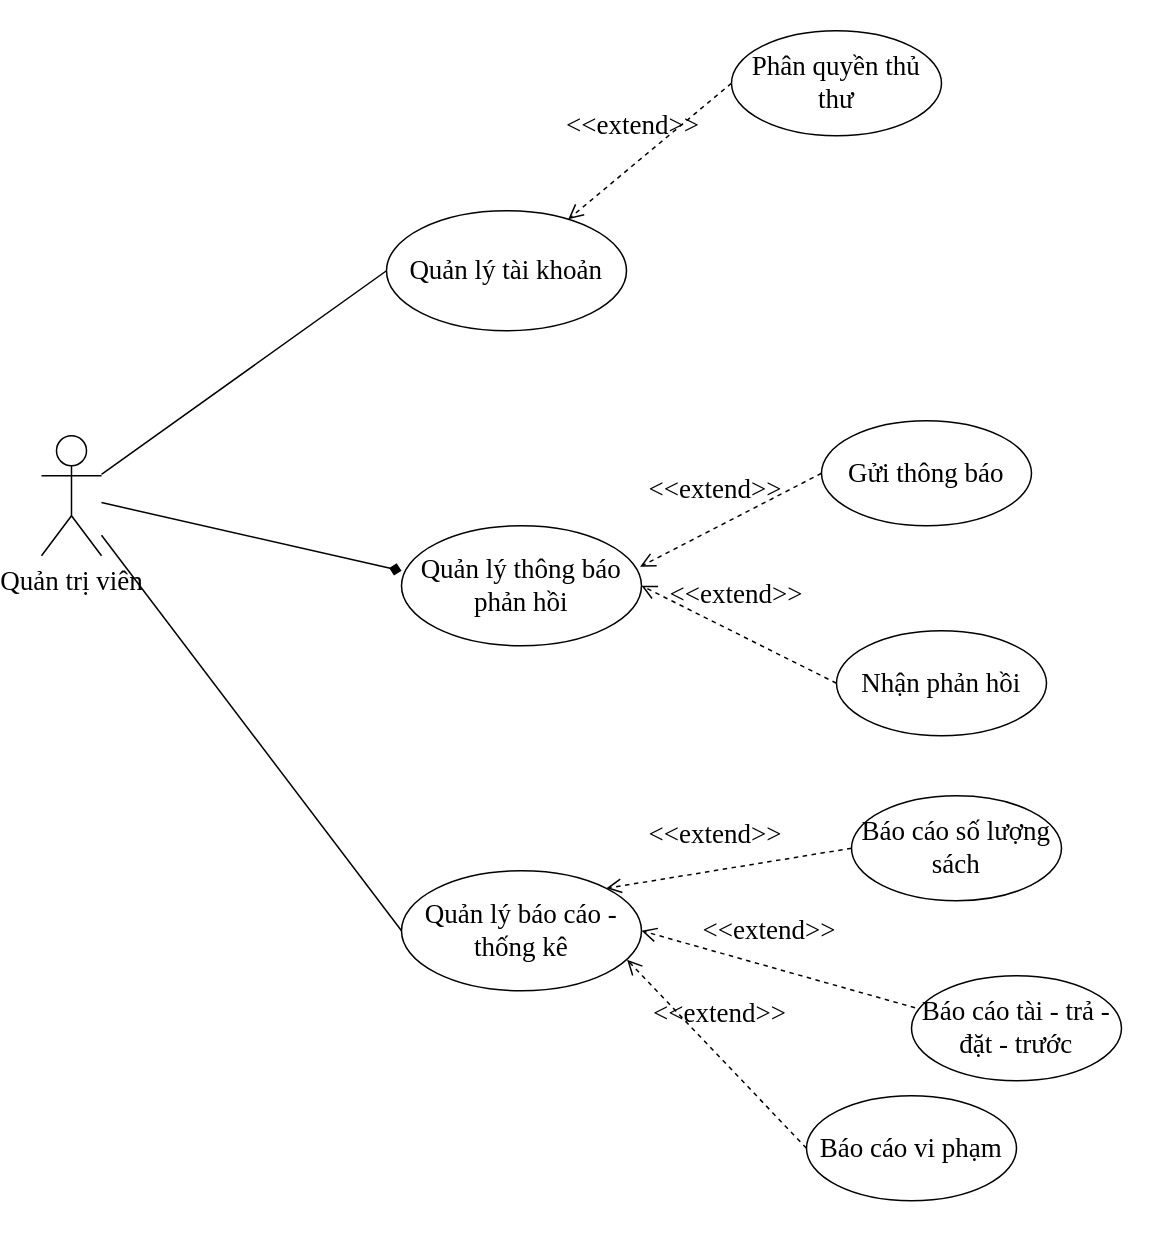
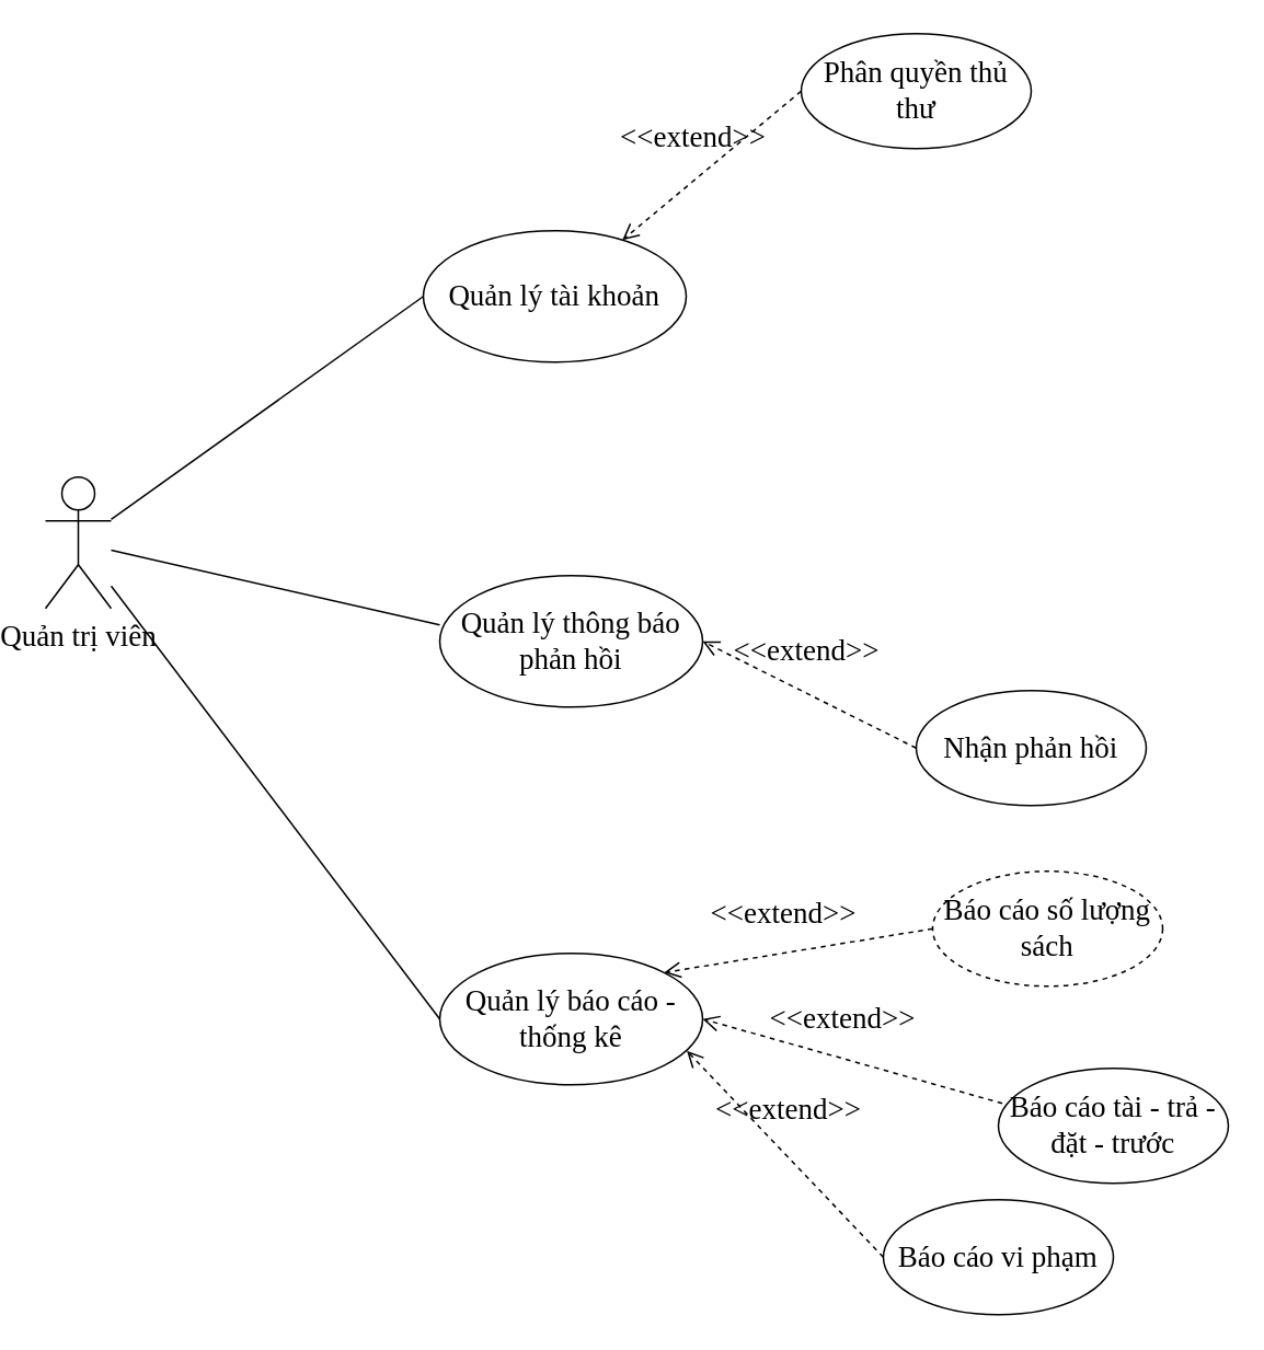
- <mxCell id="11" value="&lt;font face=&quot;Times New Roman&quot;&gt;&lt;span style=&quot;font-size: 18px;&quot;&gt;Gửi thông báo&lt;/span&gt;&lt;/font&gt;" style="ellipse;whiteSpace=wrap;html=1;" vertex="1" parent="1"><mxGeometry x="540" y="280" width="140" height="70" as="geometry" /></mxCell>
- <mxCell id="12" value="&lt;font style=&quot;font-size: 18px;&quot; face=&quot;Times New Roman&quot;&gt;&amp;lt;&amp;lt;extend&amp;gt;&amp;gt;&lt;/font&gt;" style="endArrow=open;startArrow=none;endFill=0;startFill=0;endSize=8;html=1;verticalAlign=bottom;dashed=1;labelBackgroundColor=none;rounded=0;exitX=0;exitY=0.5;exitDx=0;exitDy=0;entryX=0.994;entryY=0.342;entryDx=0;entryDy=0;entryPerimeter=0;" edge="1" parent="1" source="11" target="8"><mxGeometry x="0.099" y="-10" width="160" relative="1" as="geometry"><mxPoint x="1087" y="409" as="sourcePoint" /><mxPoint x="470" y="280" as="targetPoint" /><mxPoint as="offset" /><Array as="points" /></mxGeometry></mxCell>
- <mxCell id="9" value="" style="endArrow=diamond;html=1;rounded=0;entryX=0;entryY=0.375;entryDx=0;entryDy=0;entryPerimeter=0;" edge="1" parent="1" source="2" target="8"><mxGeometry width="50" height="50" relative="1" as="geometry"><mxPoint x="330" y="380" as="sourcePoint" /><mxPoint x="380" y="330" as="targetPoint" /></mxGeometry></mxCell>
+ <mxCell id="9" value="" style="endArrow=none;html=1;rounded=0;entryX=0;entryY=0.375;entryDx=0;entryDy=0;entryPerimeter=0;" edge="1" parent="1" source="2" target="8"><mxGeometry width="50" height="50" relative="1" as="geometry"><mxPoint x="330" y="380" as="sourcePoint" /><mxPoint x="380" y="330" as="targetPoint" /></mxGeometry></mxCell>
- <mxCell id="15" value="&lt;font face=&quot;Times New Roman&quot;&gt;&lt;span style=&quot;font-size: 18px;&quot;&gt;Báo cáo số lượng sách&lt;/span&gt;&lt;/font&gt;" style="ellipse;whiteSpace=wrap;html=1;" vertex="1" parent="1"><mxGeometry x="560" y="530" width="140" height="70" as="geometry" /></mxCell>
+ <mxCell id="15" value="&lt;font face=&quot;Times New Roman&quot;&gt;&lt;span style=&quot;font-size: 18px;&quot;&gt;Báo cáo số lượng sách&lt;/span&gt;&lt;/font&gt;" style="ellipse;whiteSpace=wrap;html=1;dashed=1;" vertex="1" parent="1"><mxGeometry x="560" y="530" width="140" height="70" as="geometry" /></mxCell>
